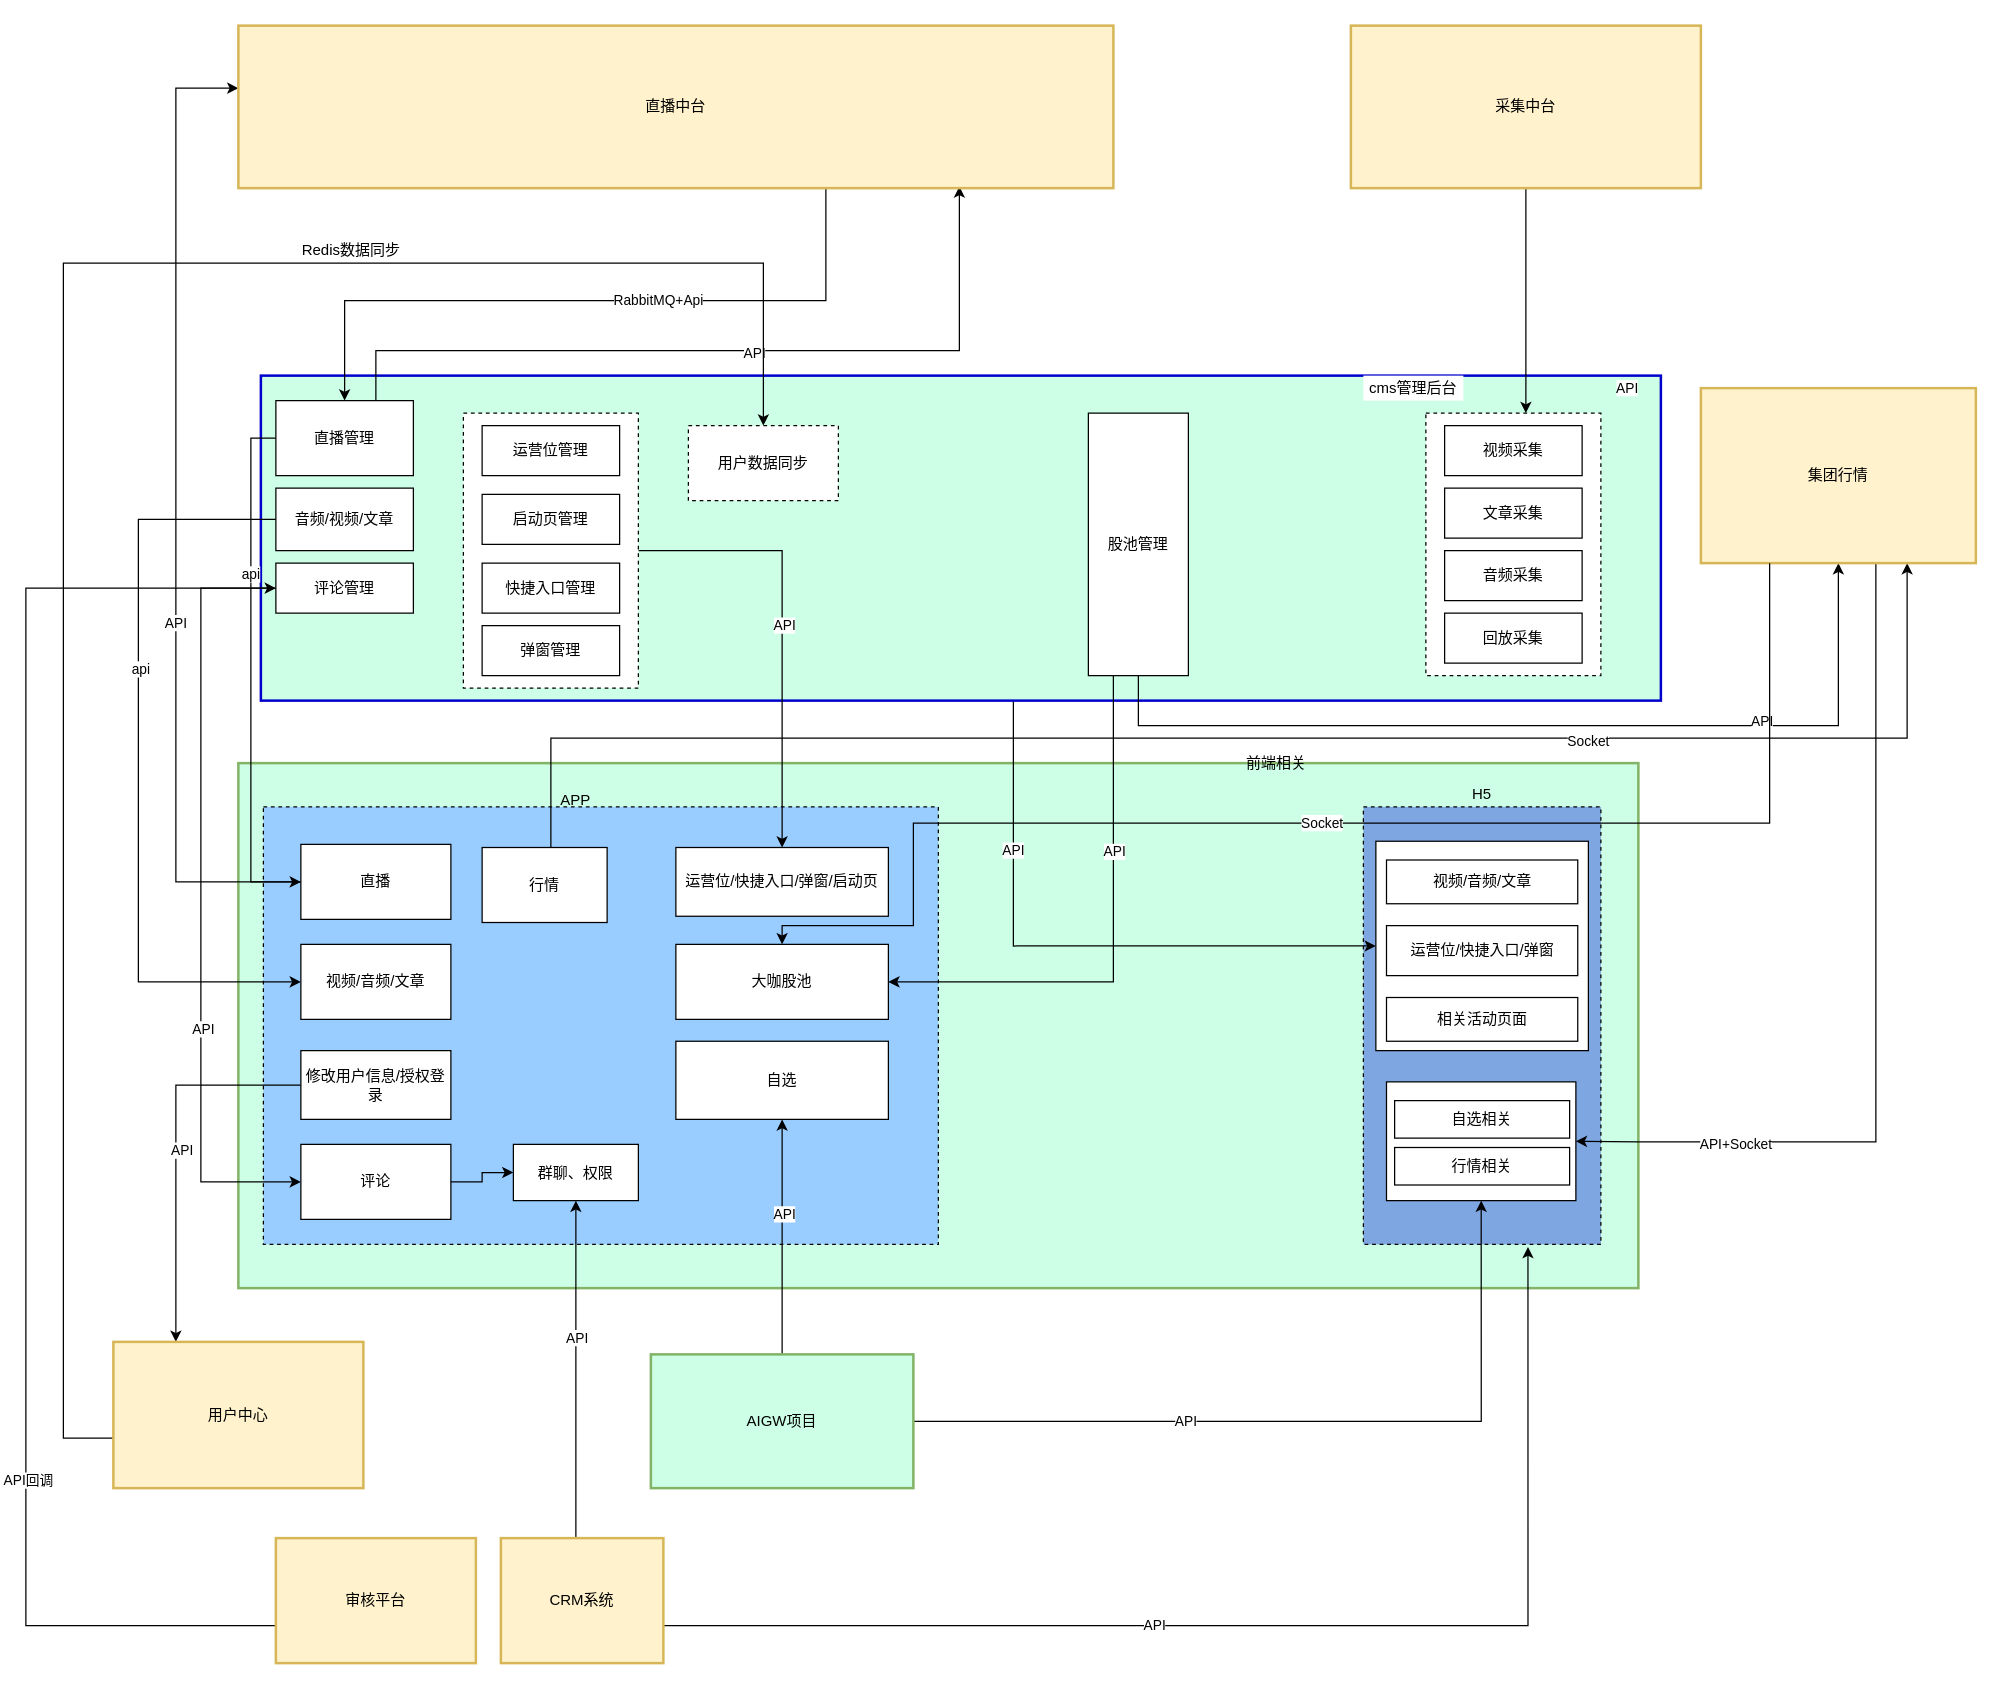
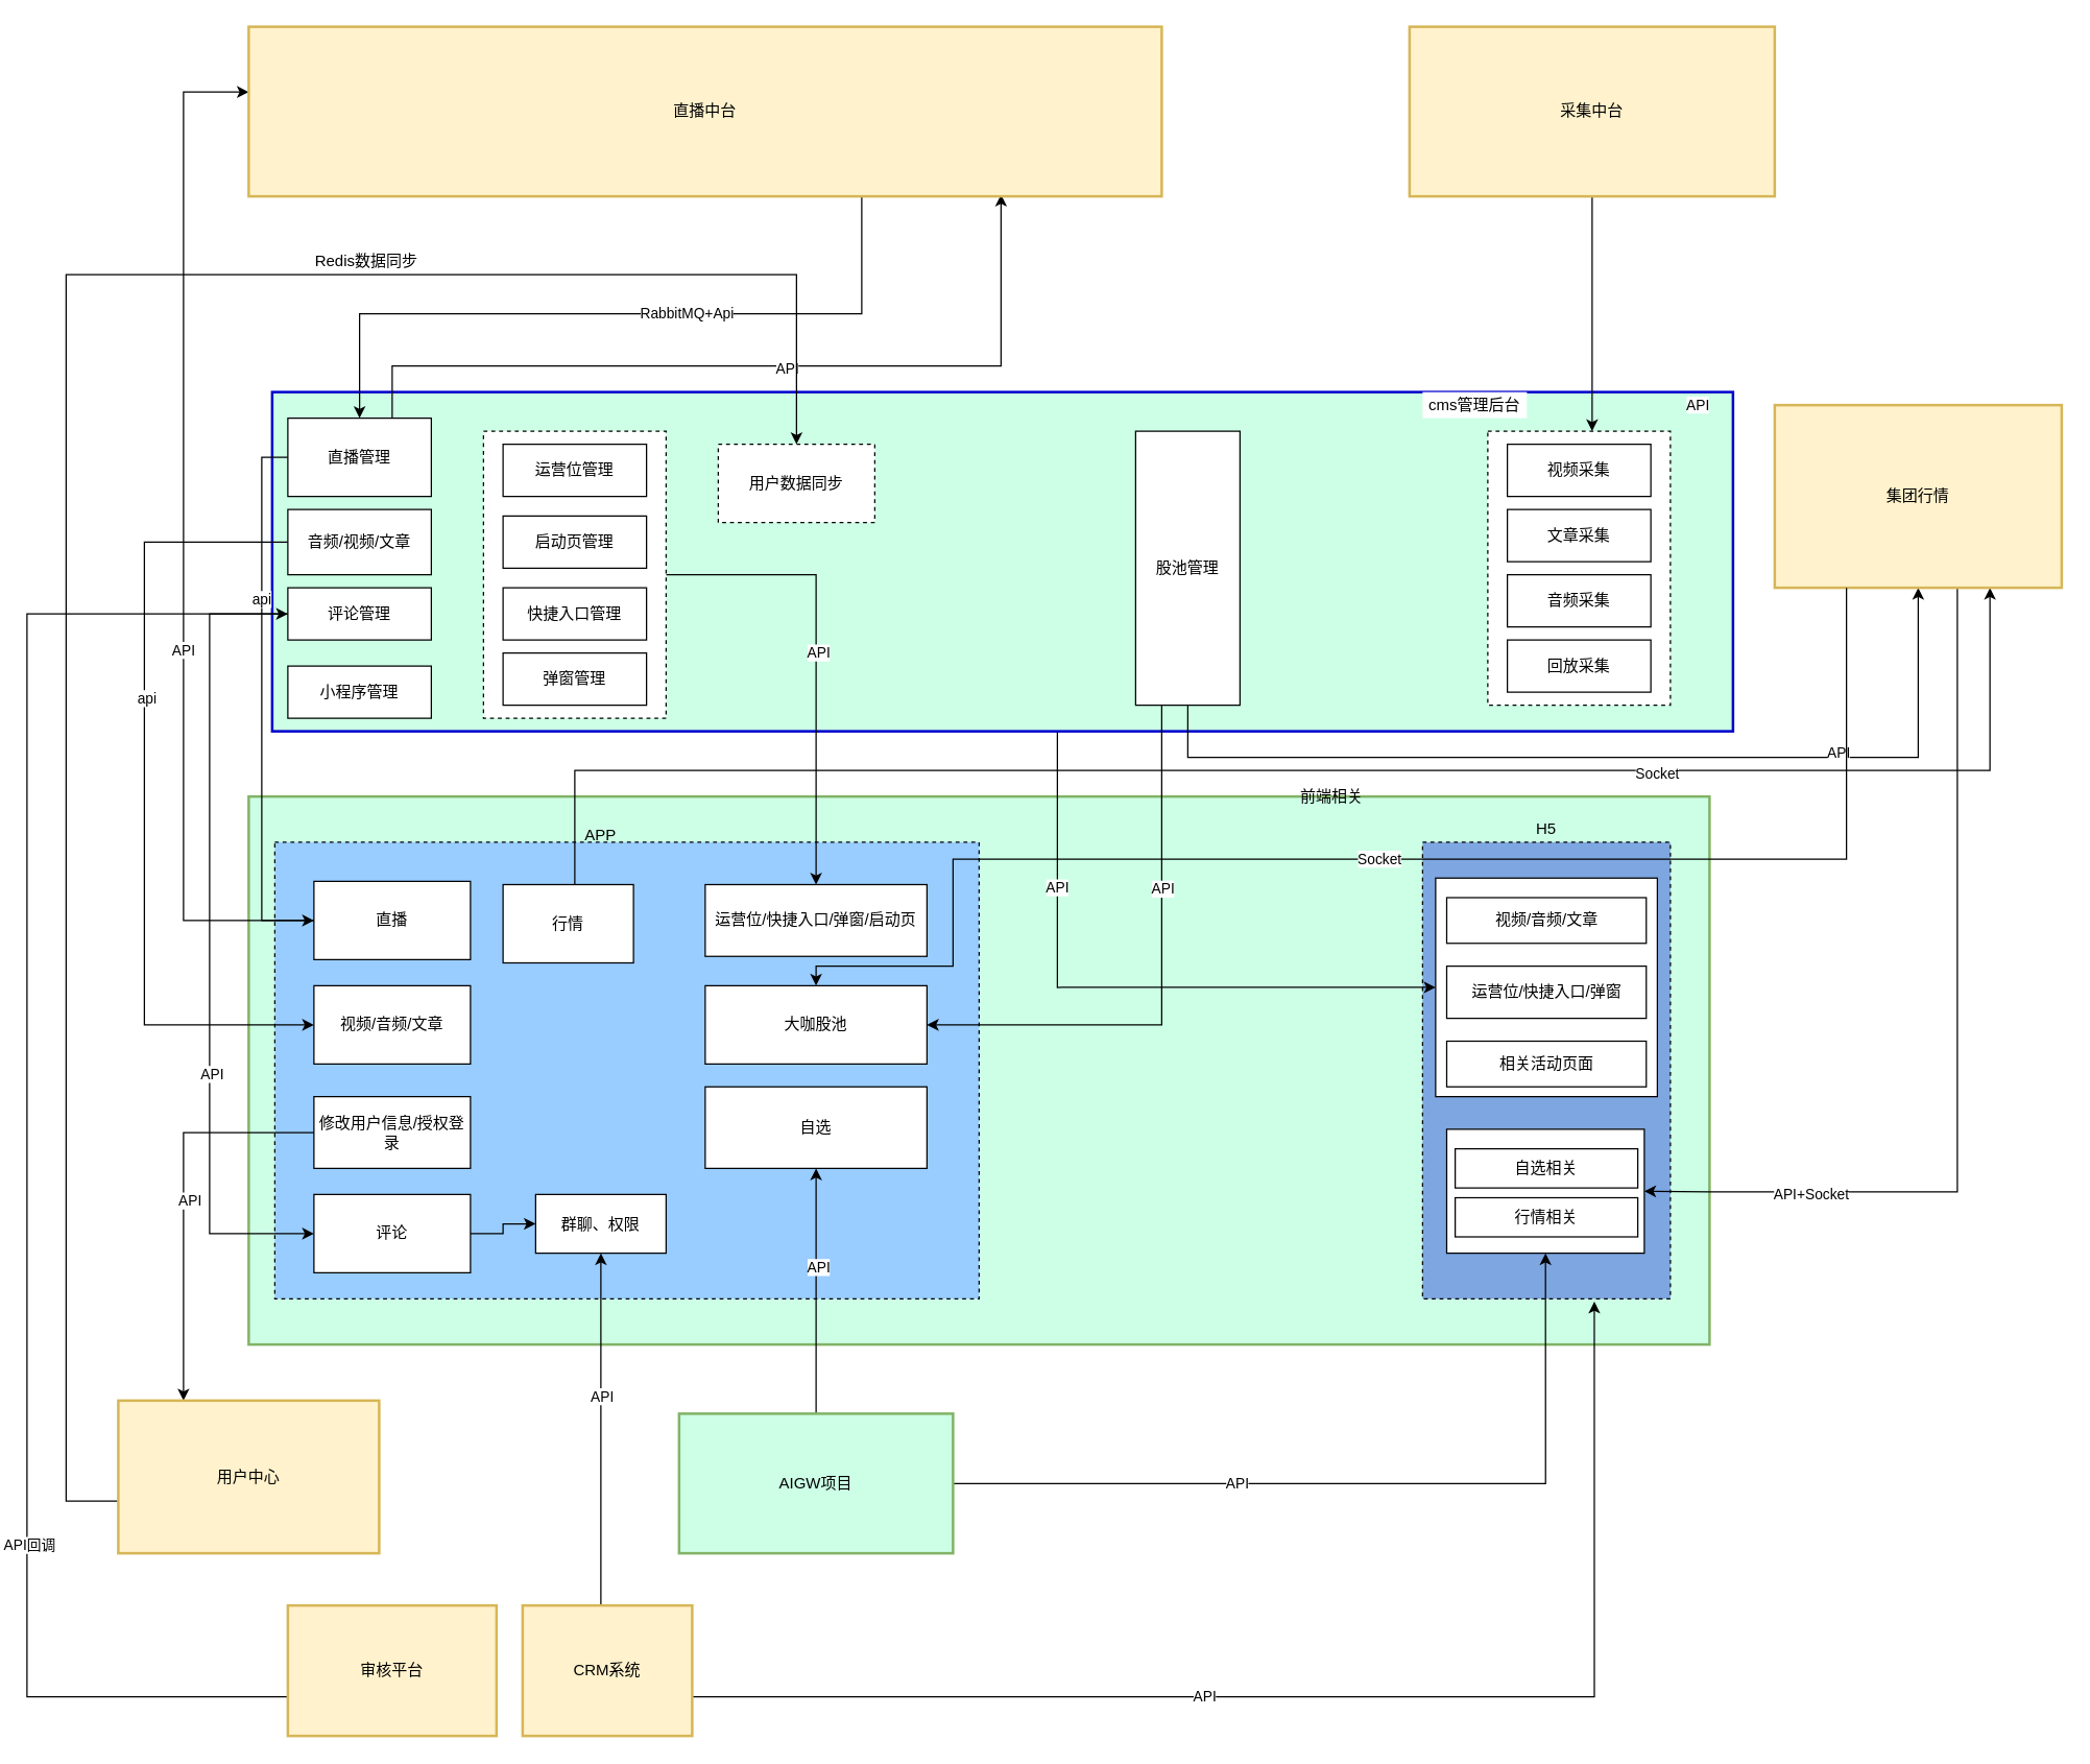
+ <mxCell id="47" value="小程序管理" style="rounded=0;whiteSpace=wrap;html=1;" parent="1" vertex="1"><mxGeometry x="220" y="510" width="110" height="40" as="geometry" /></mxCell>
